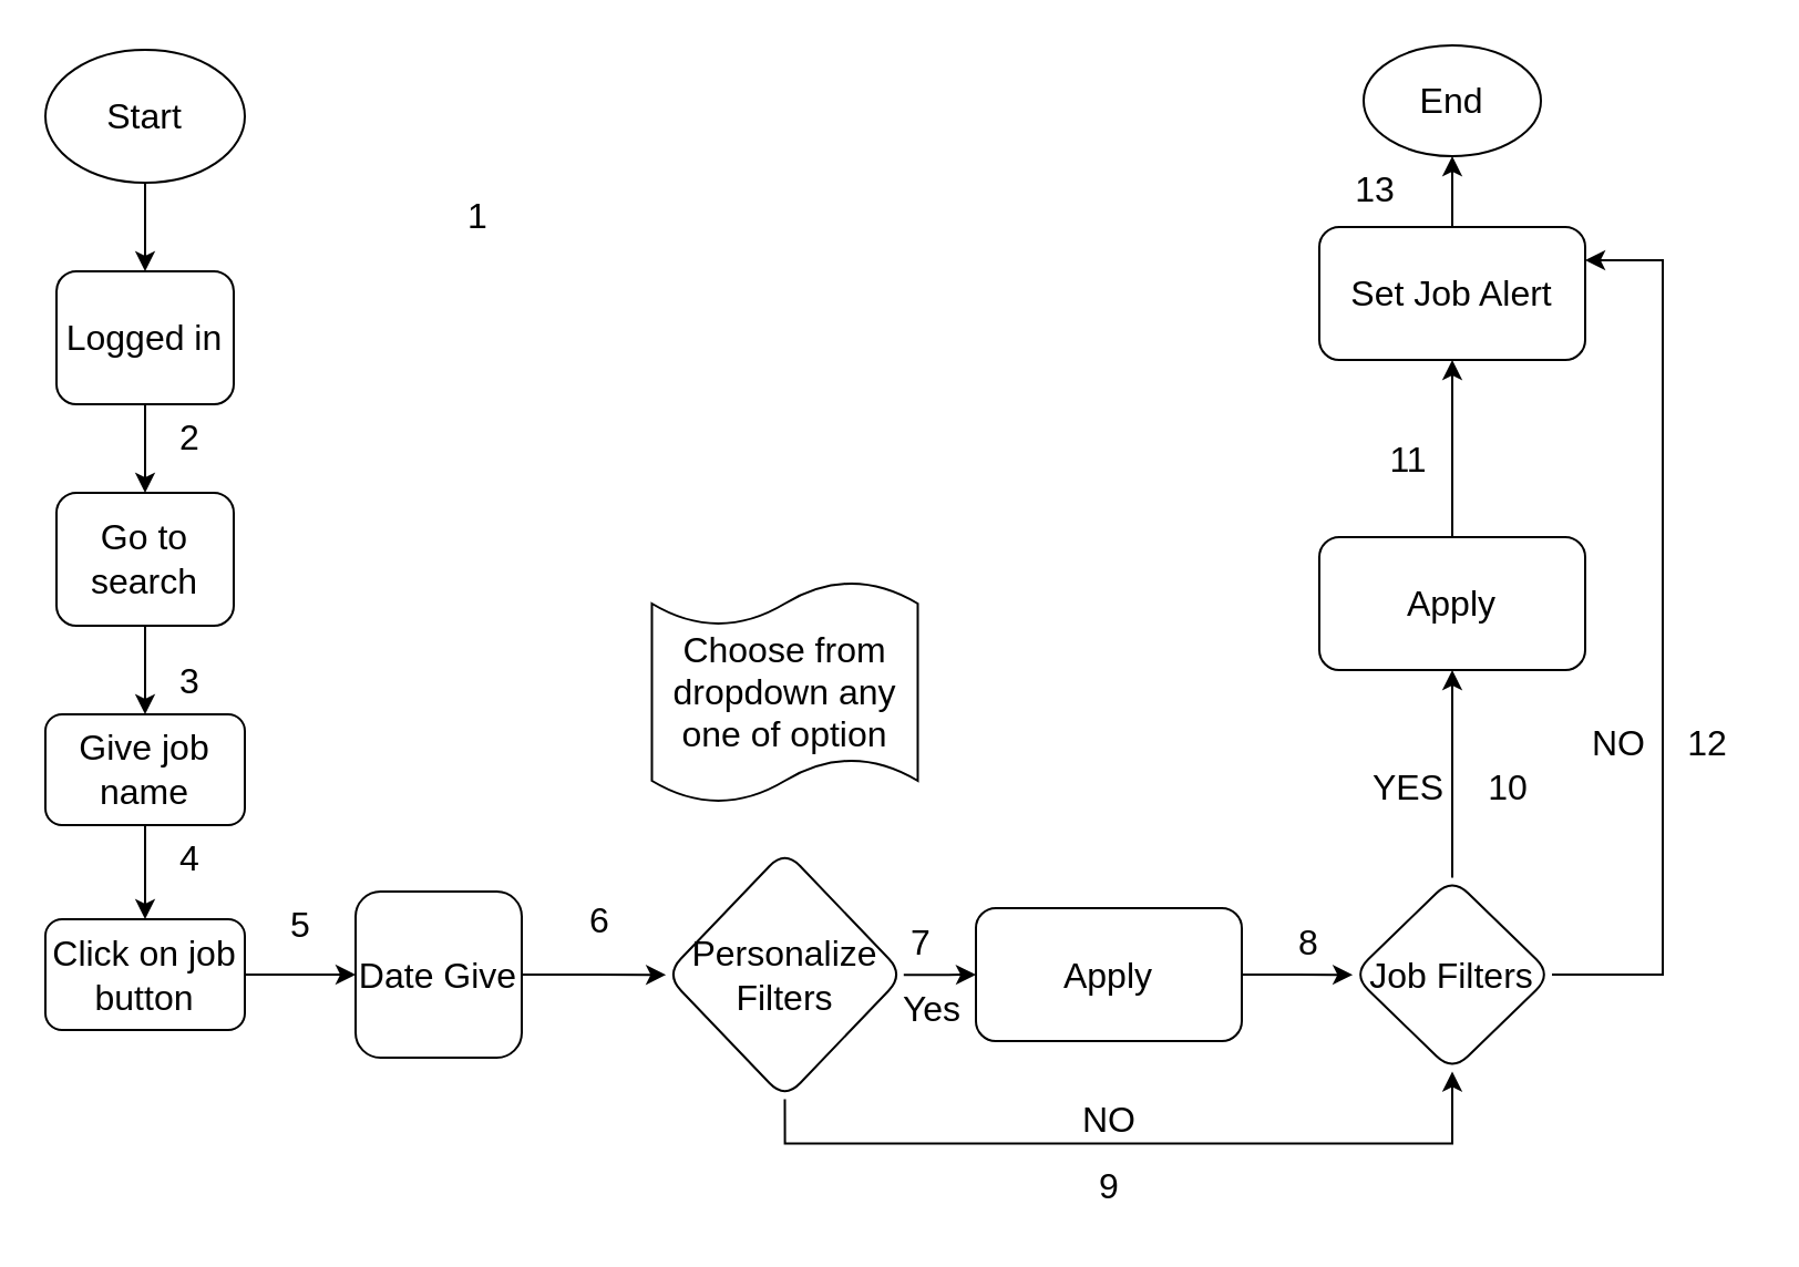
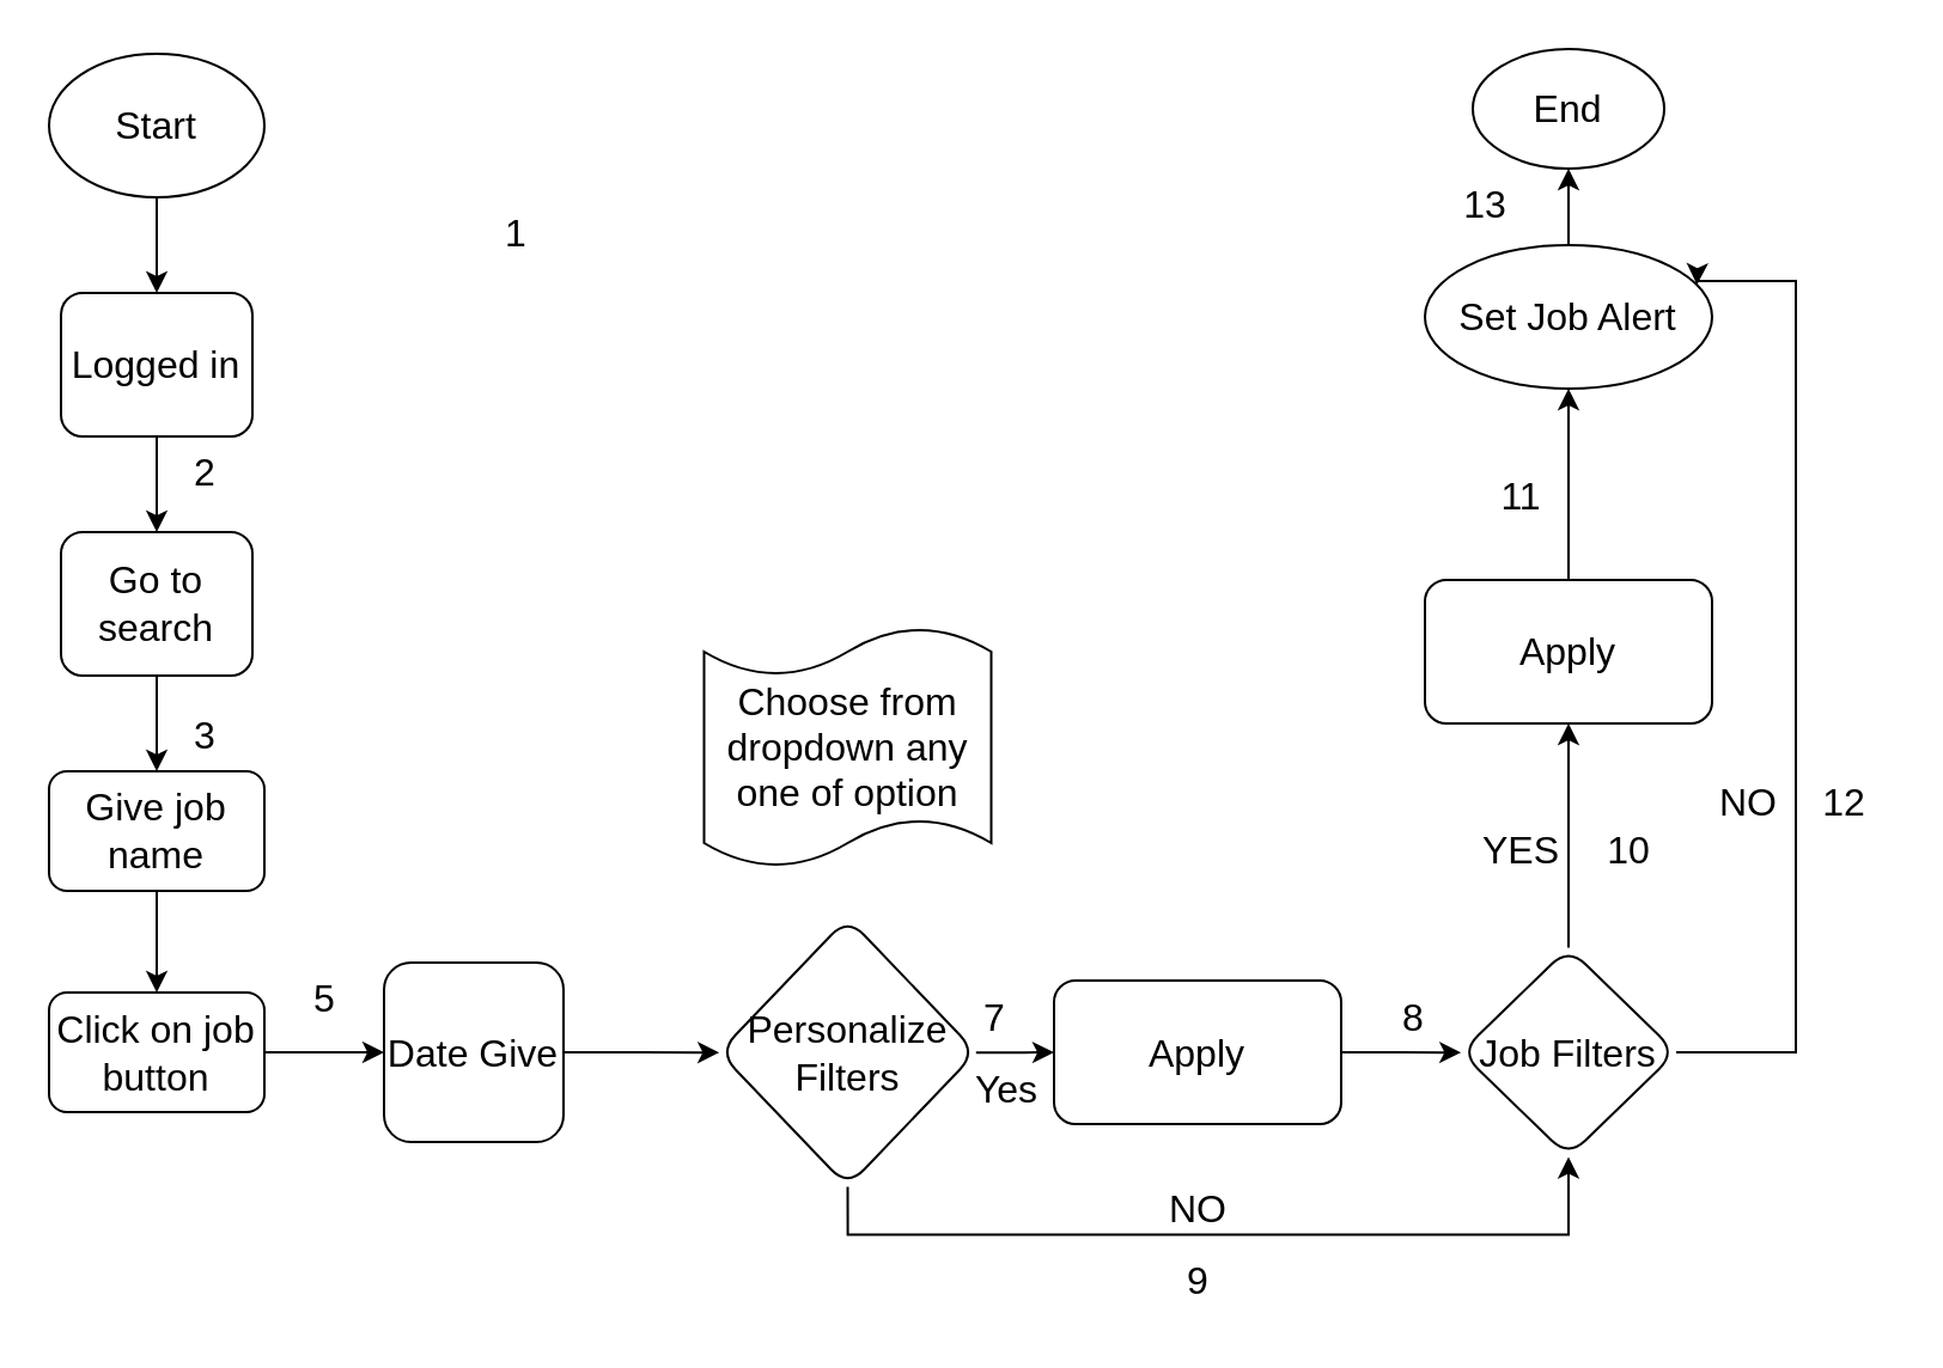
- <mxCell id="31" value="Set Job Alert" style="whiteSpace=wrap;html=1;fontSize=16;rounded=1;" parent="1" vertex="1"><mxGeometry x="595" y="102" width="120" height="60" as="geometry" /></mxCell>
+ <mxCell id="31" value="Set Job Alert" style="ellipse;whiteSpace=wrap;html=1;fontSize=16;" parent="1" vertex="1"><mxGeometry x="595" y="102" width="120" height="60" as="geometry" /></mxCell>
- <mxCell id="18" value="4" style="text;html=1;align=center;verticalAlign=middle;resizable=0;points=[];autosize=1;strokeColor=none;fillColor=none;fontSize=16;" parent="1" vertex="1"><mxGeometry x="70" y="372" width="30" height="30" as="geometry" /></mxCell>
- <mxCell id="33" value="6" style="text;html=1;align=center;verticalAlign=middle;resizable=0;points=[];autosize=1;strokeColor=none;fillColor=none;fontSize=16;" parent="1" vertex="1"><mxGeometry x="255" y="400" width="30" height="30" as="geometry" /></mxCell>
